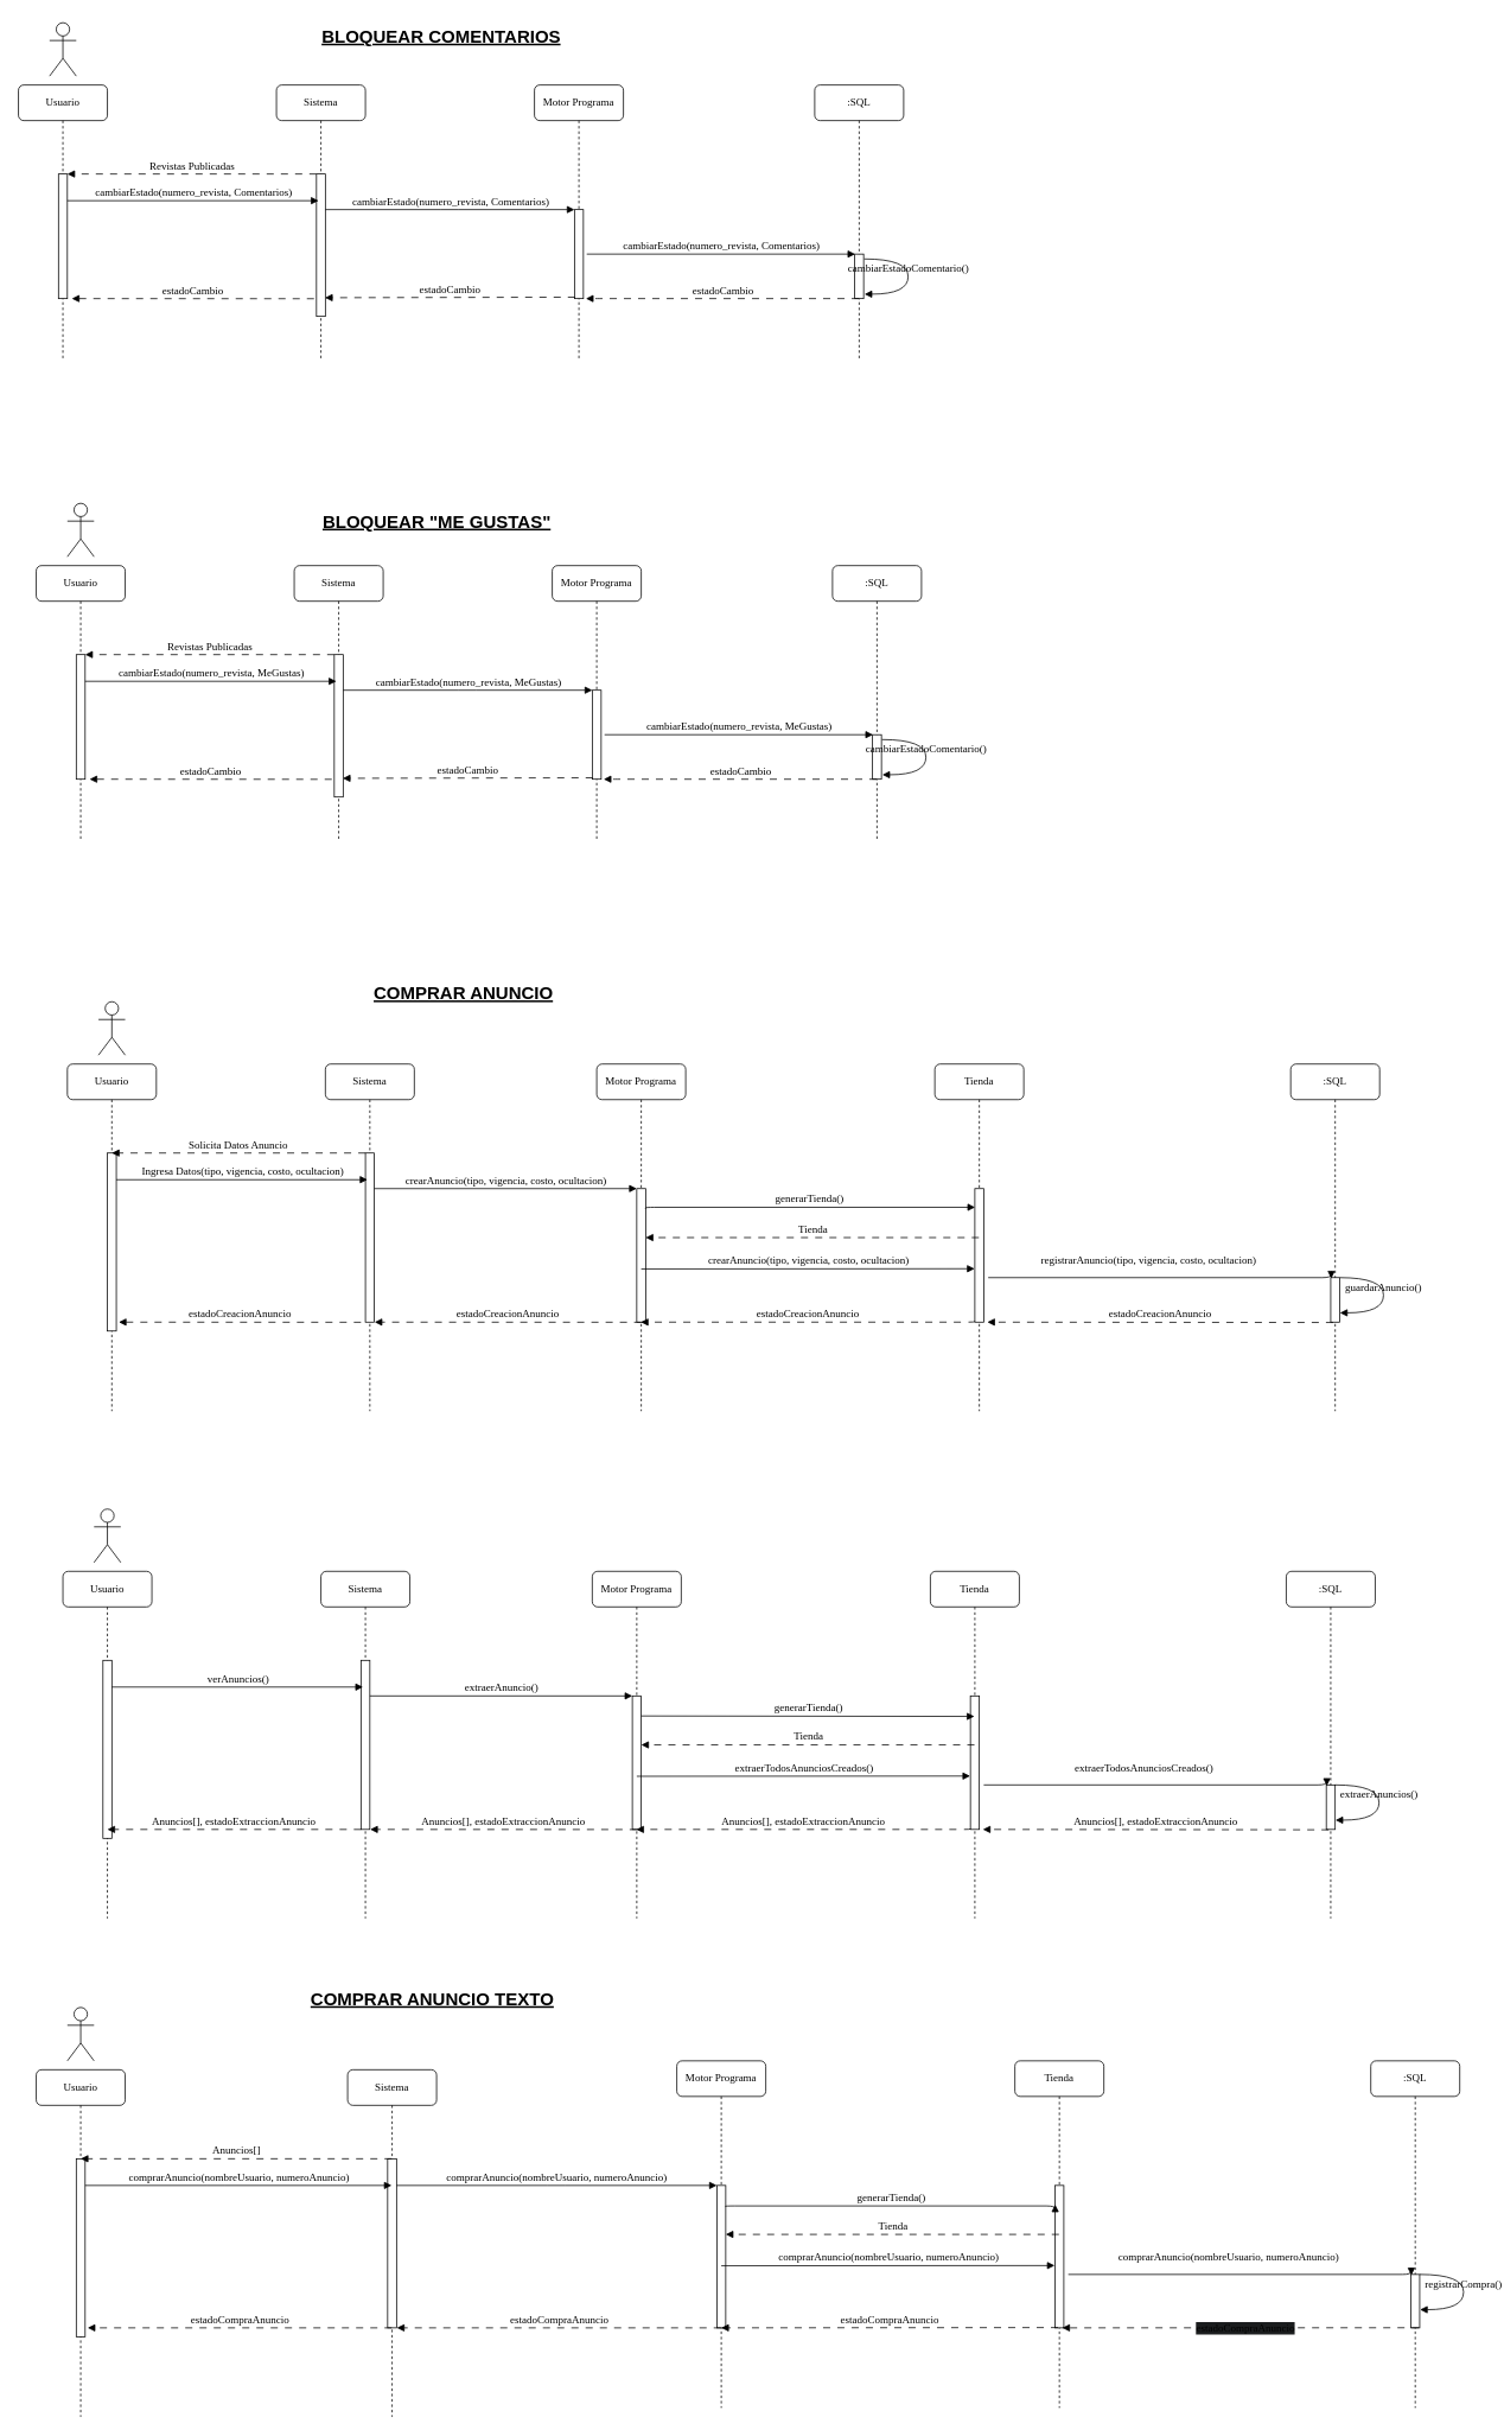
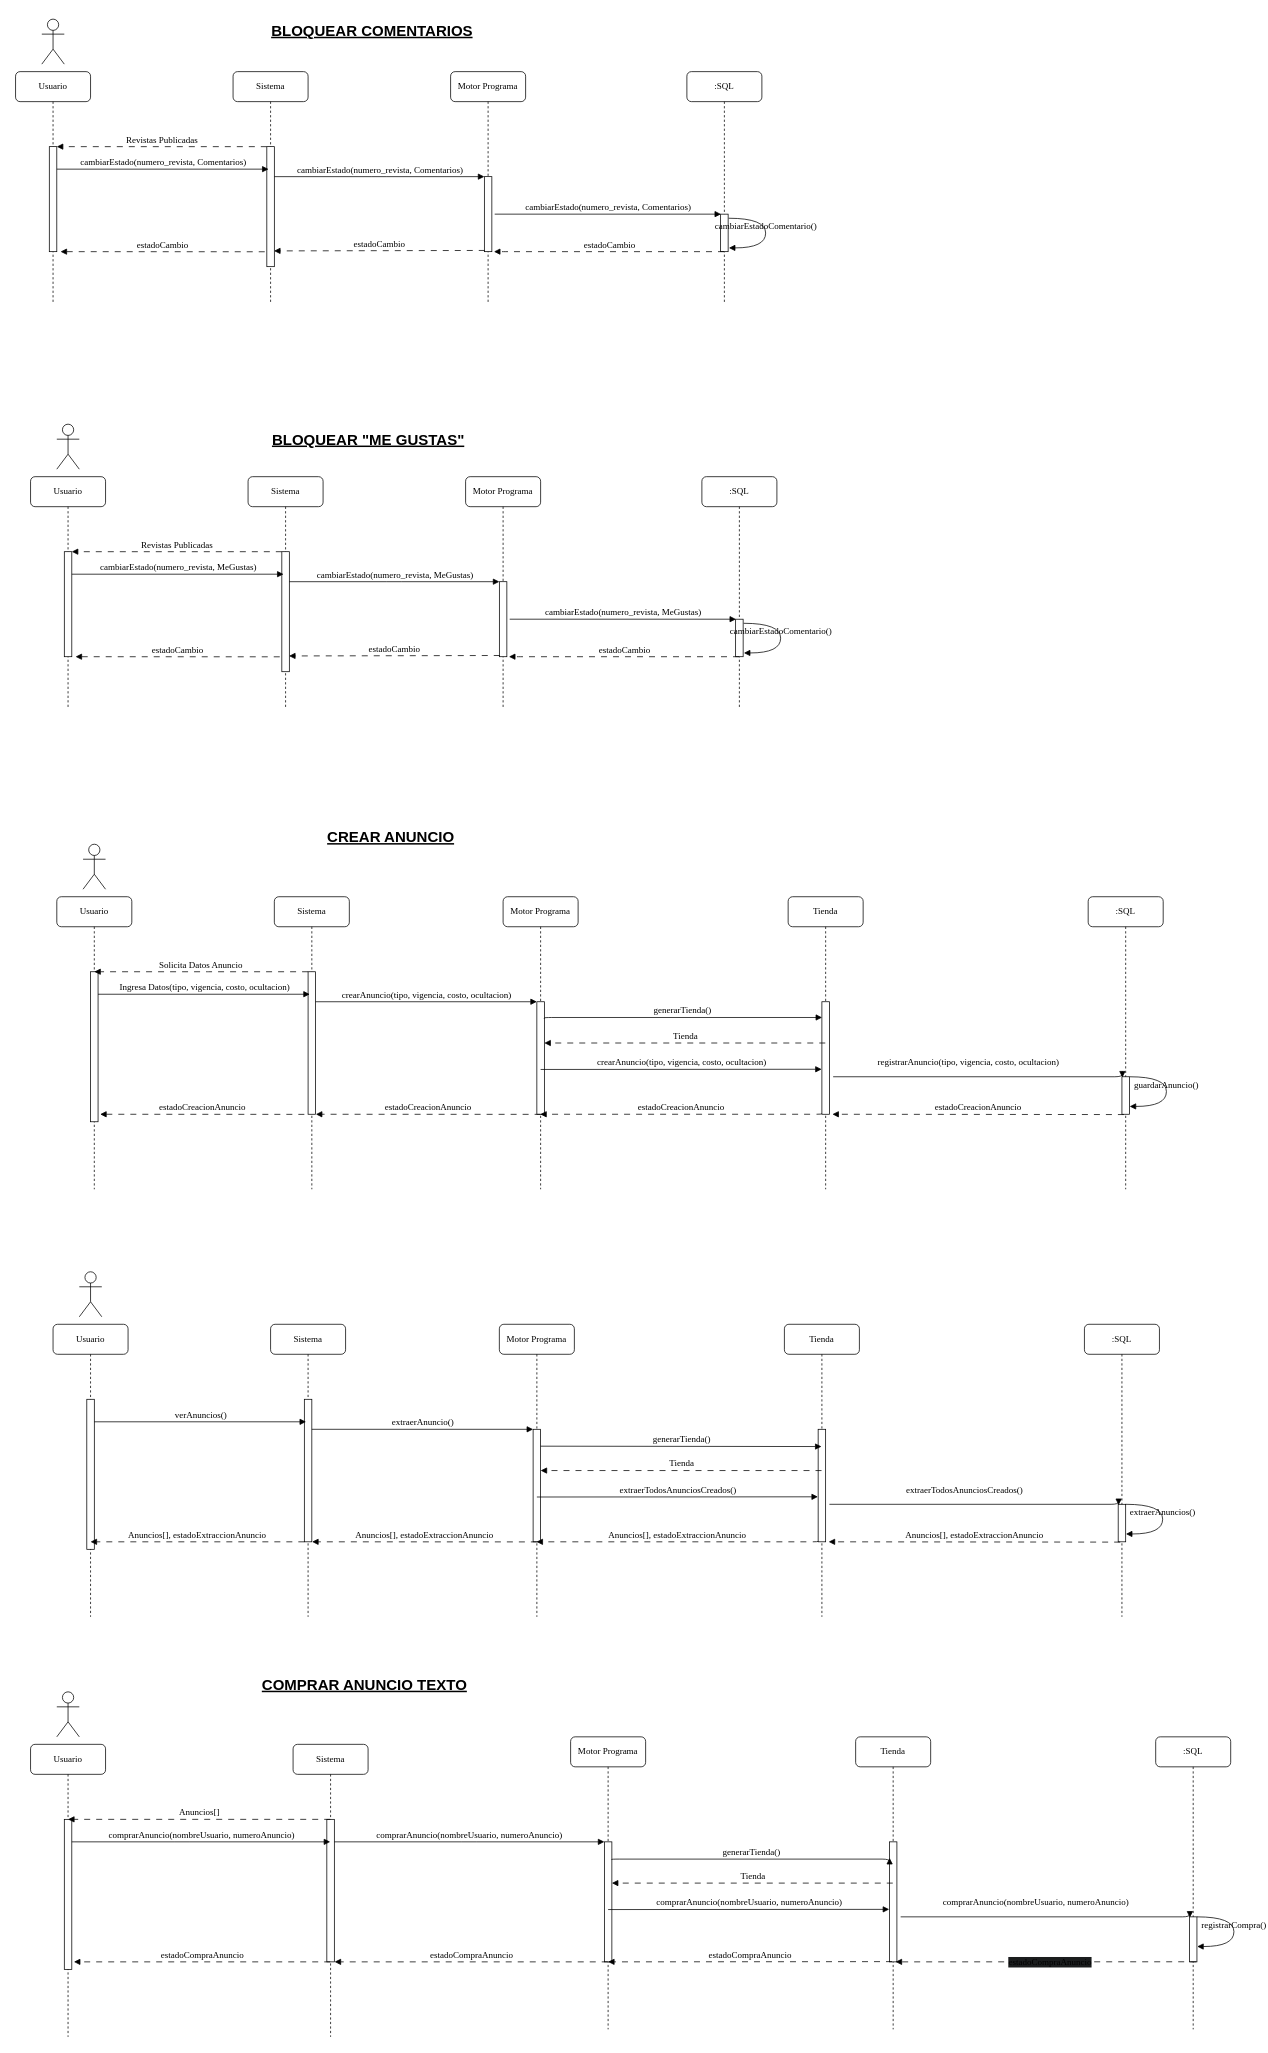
- <mxCell id="33" value="&lt;font style=&quot;font-size: 20px;&quot;&gt;&lt;b&gt;&lt;u&gt;COMPRAR ANUNCIO&lt;/u&gt;&lt;/b&gt;&lt;/font&gt;" style="text;html=1;align=center;verticalAlign=middle;resizable=0;points=[];autosize=1;strokeColor=none;fillColor=none;" vertex="1" parent="1"><mxGeometry x="425" y="1095" width="190" height="40" as="geometry" /></mxCell>
+ <mxCell id="33" value="&lt;font style=&quot;font-size: 20px;&quot;&gt;&lt;b&gt;&lt;u&gt;CREAR ANUNCIO&lt;/u&gt;&lt;/b&gt;&lt;/font&gt;" style="text;html=1;align=center;verticalAlign=middle;resizable=0;points=[];autosize=1;strokeColor=none;fillColor=none;" vertex="1" parent="1"><mxGeometry x="425" y="1095" width="190" height="40" as="geometry" /></mxCell>
